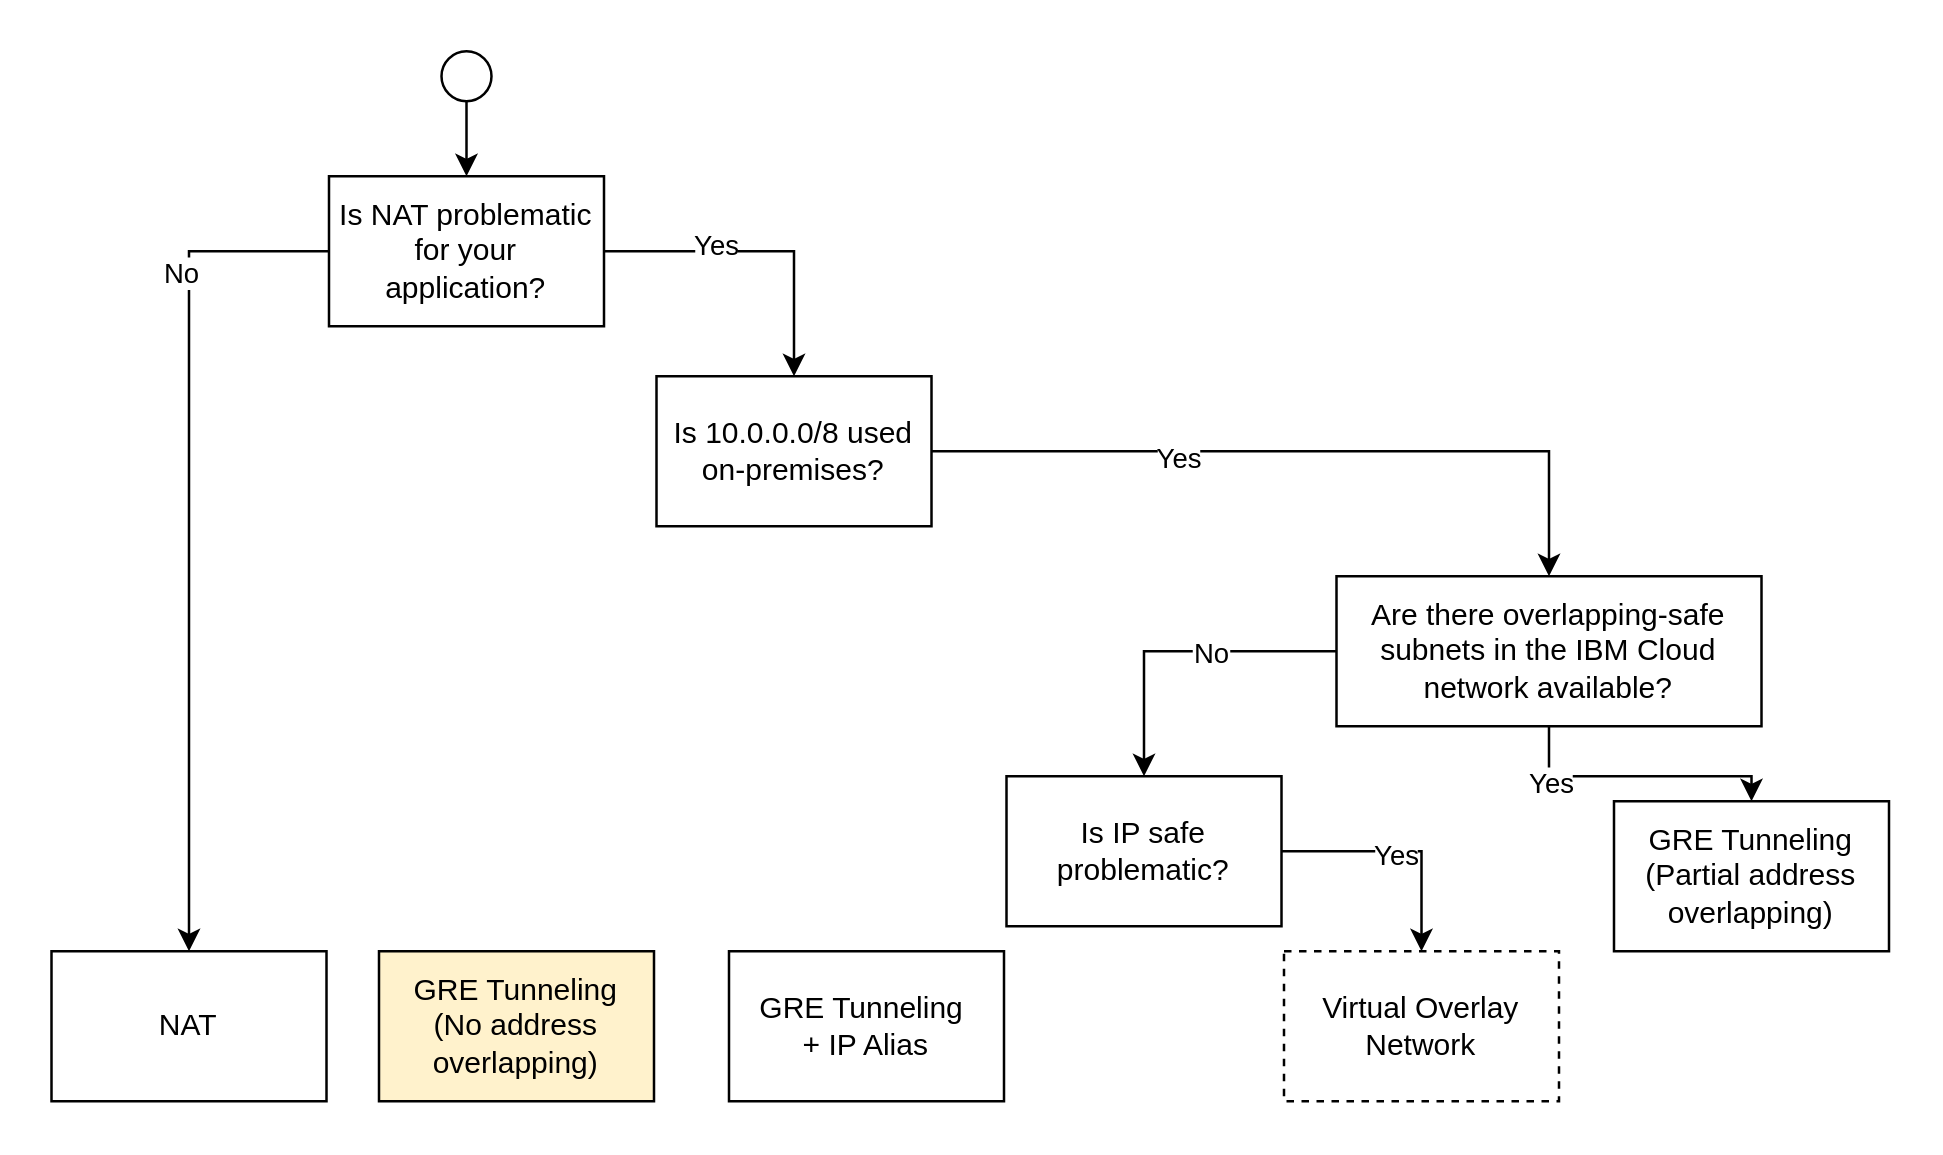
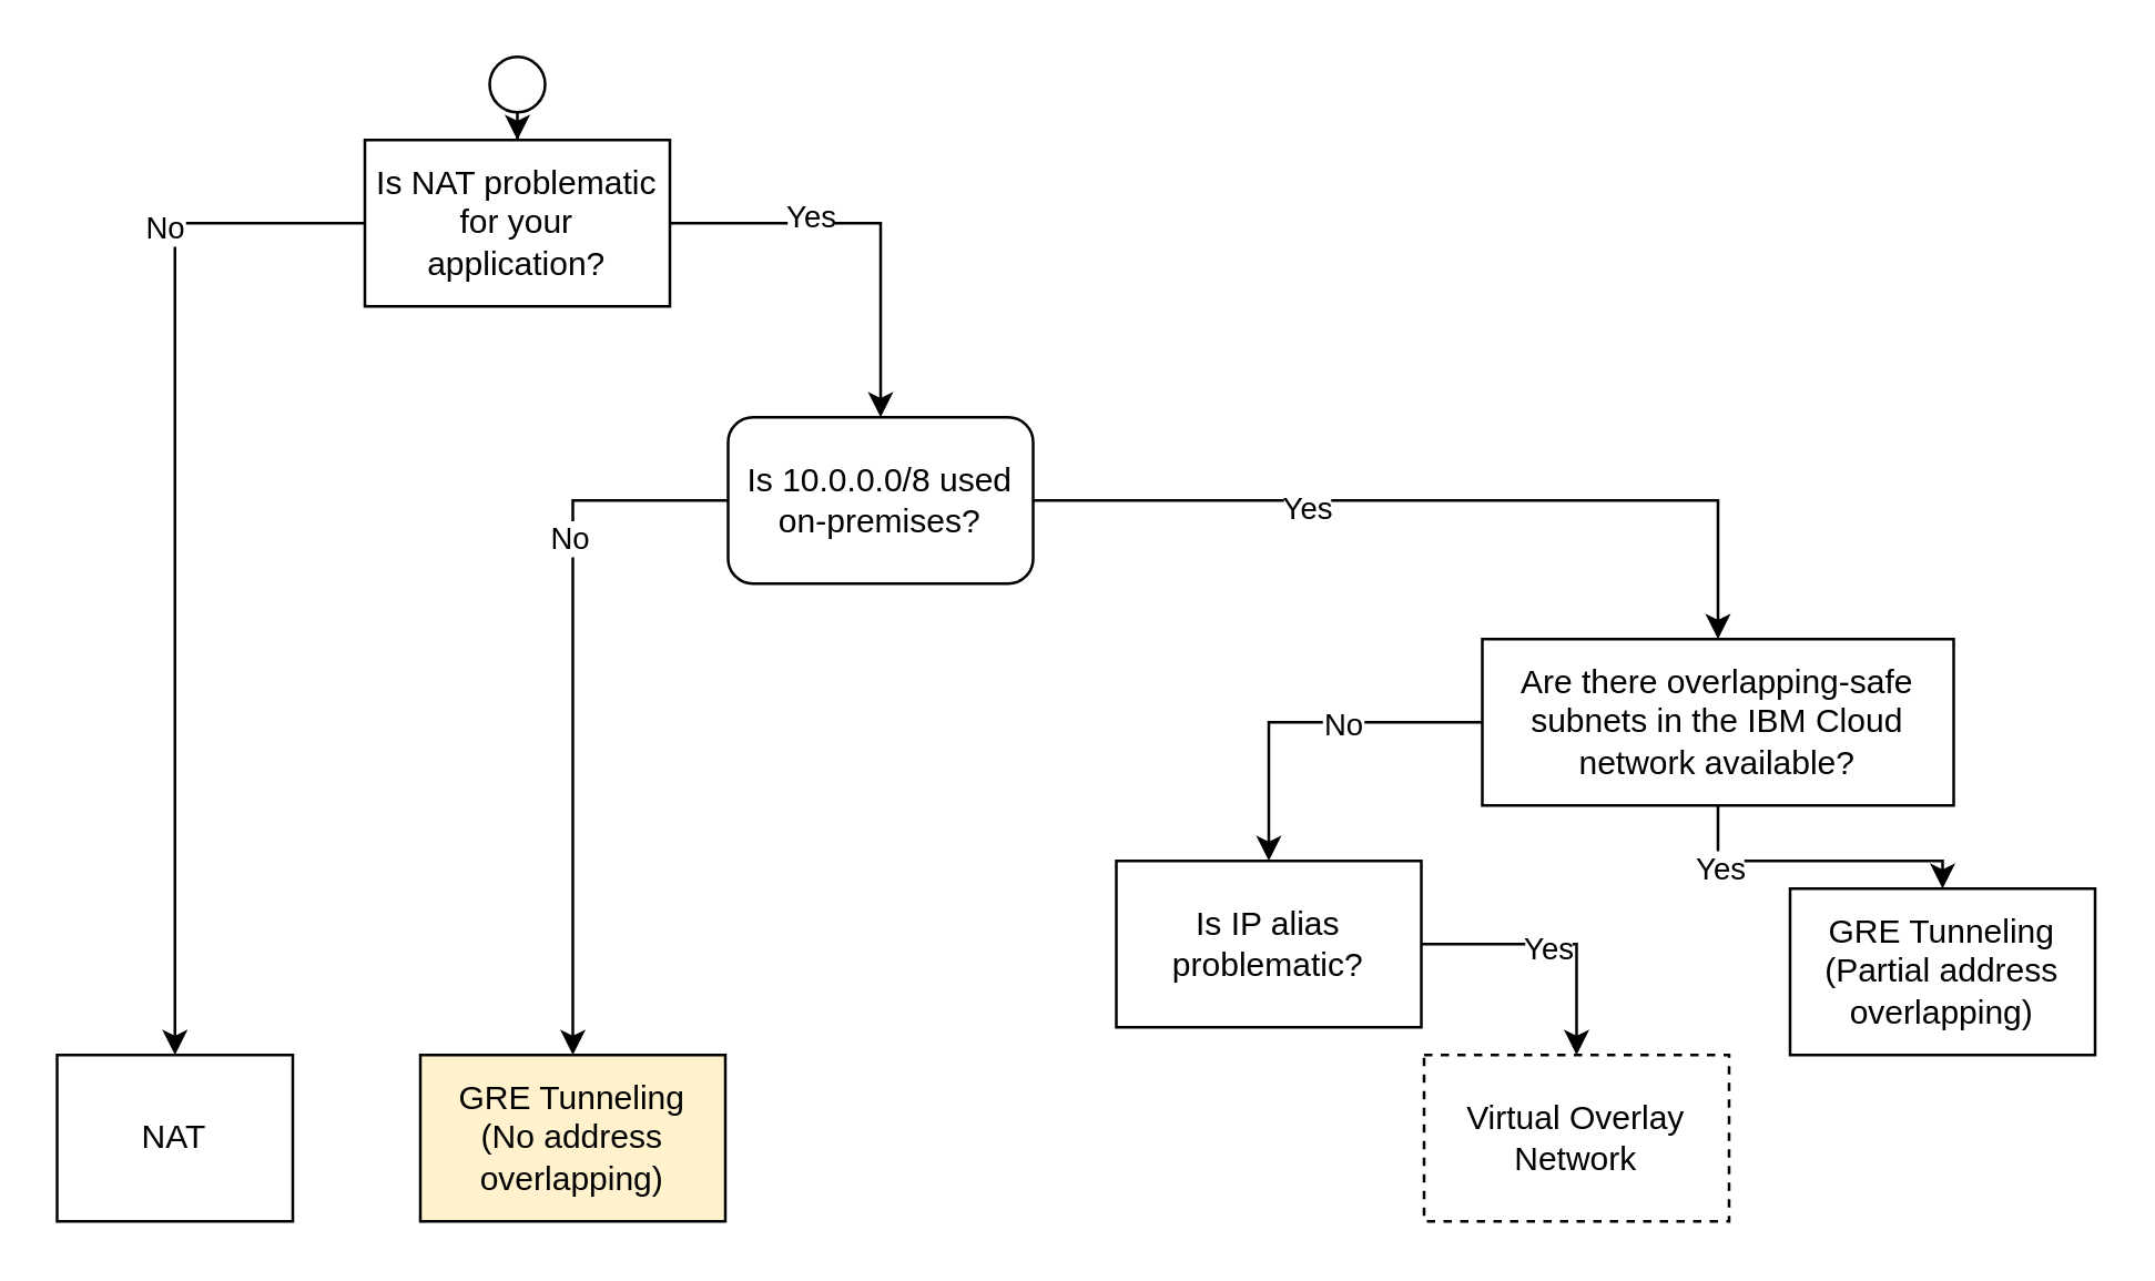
- <mxCell id="8" value="Is NAT problematic for your application?" style="whiteSpace=wrap;html=1;" parent="1" vertex="1"><mxGeometry x="131" y="70" width="110" height="60" as="geometry" /></mxCell>
+ <mxCell id="8" value="Is NAT problematic for your application?" style="whiteSpace=wrap;html=1;" parent="1" vertex="1"><mxGeometry x="131" y="50" width="110" height="60" as="geometry" /></mxCell>
- <mxCell id="14" value="Is 10.0.0.0/8 used on-premises?" style="whiteSpace=wrap;html=1;" parent="1" vertex="1"><mxGeometry x="262" y="150" width="110" height="60" as="geometry" /></mxCell>
+ <mxCell id="14" value="Is 10.0.0.0/8 used on-premises?" style="whiteSpace=wrap;html=1;rounded=1;" parent="1" vertex="1"><mxGeometry x="262" y="150" width="110" height="60" as="geometry" /></mxCell>
+ <mxCell id="10" value="" style="edgeStyle=orthogonalEdgeStyle;rounded=0;orthogonalLoop=1;jettySize=auto;html=1;" parent="1" source="14" target="15" edge="1"><mxGeometry relative="1" as="geometry" /></mxCell>
+ <mxCell id="11" value="No" style="edgeLabel;html=1;align=center;verticalAlign=middle;resizable=0;points=[];" parent="10" vertex="1" connectable="0"><mxGeometry x="-0.463" y="-2" relative="1" as="geometry"><mxPoint as="offset" /></mxGeometry></mxCell>
- <mxCell id="24" value="Is IP safe problematic?" style="whiteSpace=wrap;html=1;" parent="1" vertex="1"><mxGeometry x="402" y="310" width="110" height="60" as="geometry" /></mxCell>
+ <mxCell id="24" value="Is IP alias problematic?" style="whiteSpace=wrap;html=1;" parent="1" vertex="1"><mxGeometry x="402" y="310" width="110" height="60" as="geometry" /></mxCell>
- <mxCell id="9" value="NAT" style="whiteSpace=wrap;html=1;" parent="1" vertex="1"><mxGeometry x="20" y="380" width="110" height="60" as="geometry" /></mxCell>
+ <mxCell id="9" value="NAT" style="whiteSpace=wrap;html=1;" parent="1" vertex="1"><mxGeometry x="20" y="380" width="85" height="60" as="geometry" /></mxCell>
- <mxCell id="25" value="GRE Tunneling&amp;nbsp;&lt;br&gt;+ IP Alias" style="whiteSpace=wrap;html=1;" parent="1" vertex="1"><mxGeometry x="291" y="380" width="110" height="60" as="geometry" /></mxCell>
